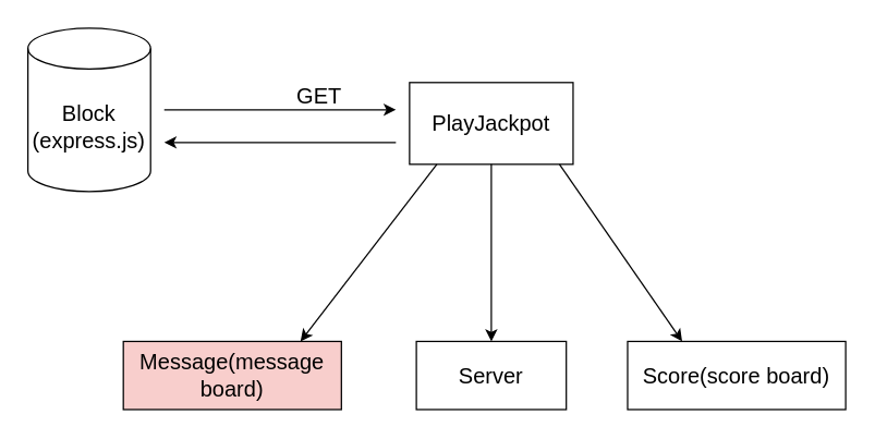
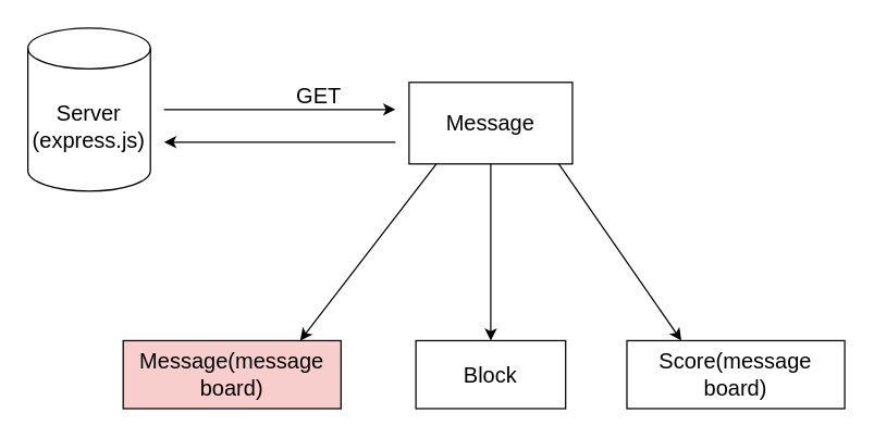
- <mxCell id="2" value="&lt;font style=&quot;font-size: 16px&quot;&gt;PlayJackpot&lt;/font&gt;" style="rounded=0;whiteSpace=wrap;html=1;" parent="1" vertex="1"><mxGeometry x="300" y="60" width="120" height="60" as="geometry" /></mxCell>
+ <mxCell id="2" value="&lt;font style=&quot;font-size: 16px&quot;&gt;Message&lt;/font&gt;" style="rounded=0;whiteSpace=wrap;html=1;" parent="1" vertex="1"><mxGeometry x="300" y="60" width="120" height="60" as="geometry" /></mxCell>
- <mxCell id="9" value="&lt;font style=&quot;font-size: 16px&quot;&gt;Block&lt;br&gt;(express.js)&lt;/font&gt;" style="shape=cylinder3;whiteSpace=wrap;html=1;boundedLbl=1;backgroundOutline=1;size=15;" parent="1" vertex="1"><mxGeometry x="20" y="20" width="90" height="120" as="geometry" /></mxCell>
+ <mxCell id="9" value="&lt;font style=&quot;font-size: 16px&quot;&gt;Server&lt;br&gt;(express.js)&lt;/font&gt;" style="shape=cylinder3;whiteSpace=wrap;html=1;boundedLbl=1;backgroundOutline=1;size=15;" parent="1" vertex="1"><mxGeometry x="20" y="20" width="90" height="120" as="geometry" /></mxCell>
- <mxCell id="7" value="&lt;font style=&quot;font-size: 16px&quot;&gt;Server&lt;/font&gt;" style="rounded=0;whiteSpace=wrap;html=1;" parent="1" vertex="1"><mxGeometry x="305" y="250" width="110" height="50" as="geometry" /></mxCell>
+ <mxCell id="7" value="&lt;font style=&quot;font-size: 16px&quot;&gt;Block&lt;/font&gt;" style="rounded=0;whiteSpace=wrap;html=1;" parent="1" vertex="1"><mxGeometry x="305" y="250" width="110" height="50" as="geometry" /></mxCell>
- <mxCell id="8" value="&lt;font style=&quot;font-size: 16px&quot;&gt;Score(score board)&lt;/font&gt;" style="rounded=0;whiteSpace=wrap;html=1;" parent="1" vertex="1"><mxGeometry x="460" y="250" width="160" height="50" as="geometry" /></mxCell>
+ <mxCell id="8" value="&lt;font style=&quot;font-size: 16px&quot;&gt;Score(message board)&lt;/font&gt;" style="rounded=0;whiteSpace=wrap;html=1;" parent="1" vertex="1"><mxGeometry x="460" y="250" width="160" height="50" as="geometry" /></mxCell>
